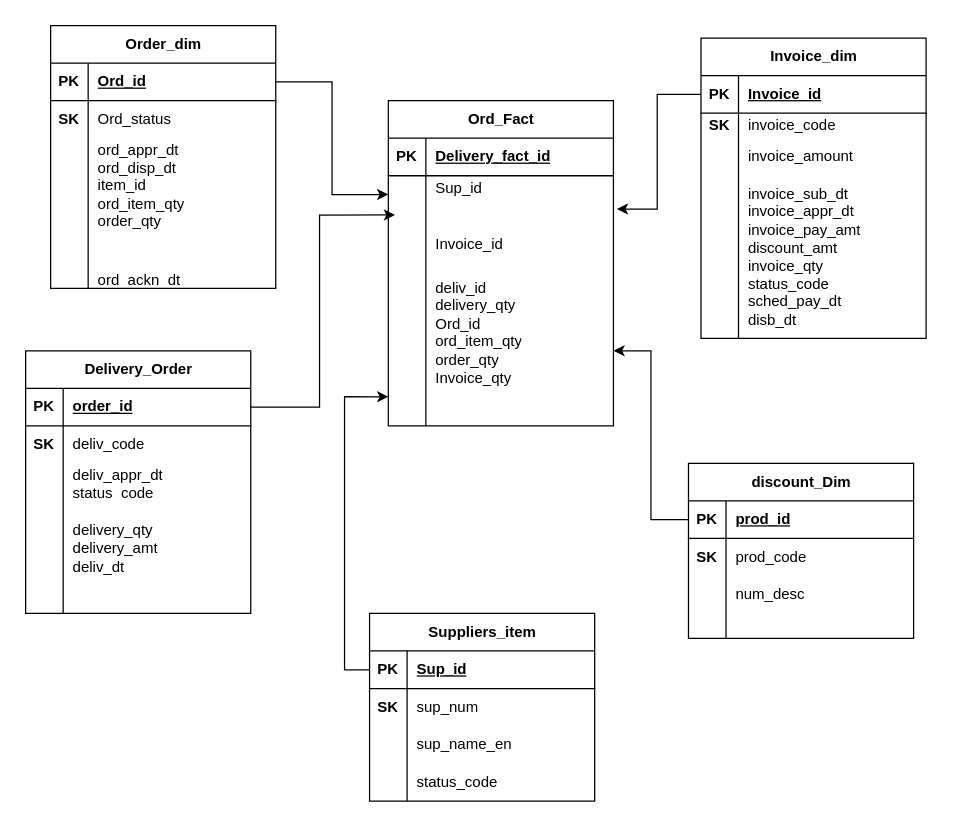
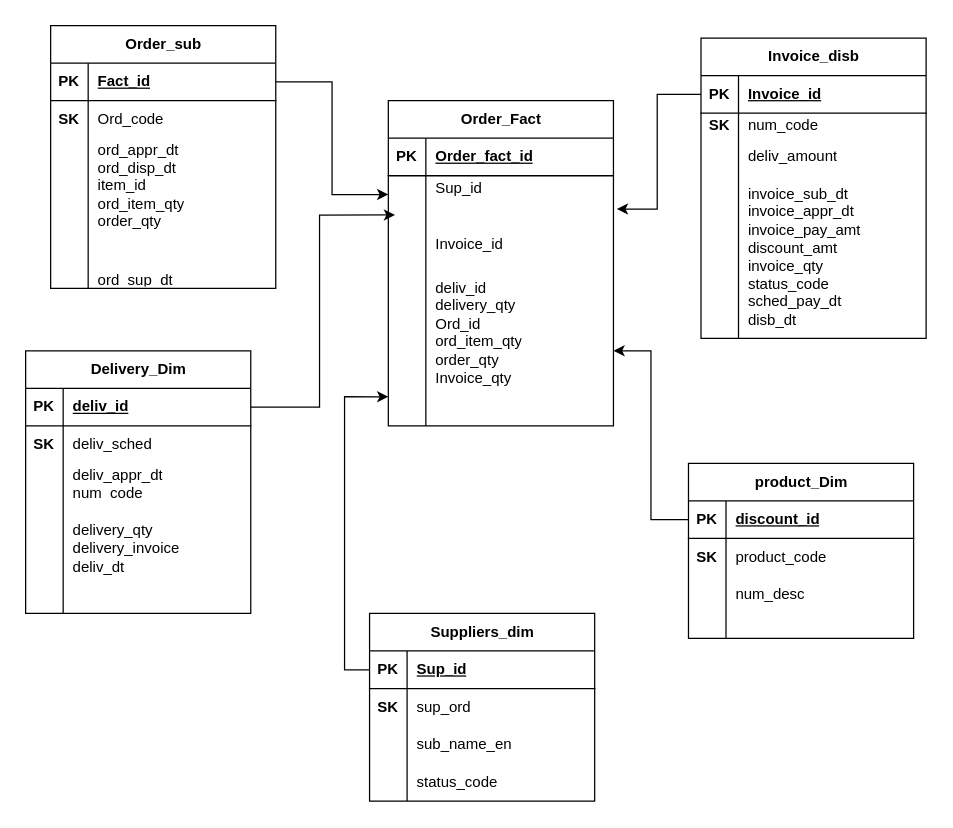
- <mxCell id="2" value="Order_dim" style="shape=table;startSize=30;container=1;collapsible=1;childLayout=tableLayout;fixedRows=1;rowLines=0;fontStyle=1;align=center;resizeLast=1;html=1;" parent="1" vertex="1"><mxGeometry x="40" y="20" width="180" height="210" as="geometry"><mxRectangle x="80" y="50" width="100" height="30" as="alternateBounds" /></mxGeometry></mxCell>
+ <mxCell id="2" value="Order_sub" style="shape=table;startSize=30;container=1;collapsible=1;childLayout=tableLayout;fixedRows=1;rowLines=0;fontStyle=1;align=center;resizeLast=1;html=1;" parent="1" vertex="1"><mxGeometry x="40" y="20" width="180" height="210" as="geometry"><mxRectangle x="80" y="50" width="100" height="30" as="alternateBounds" /></mxGeometry></mxCell>
- <mxCell id="15" value="Invoice_dim" style="shape=table;startSize=30;container=1;collapsible=1;childLayout=tableLayout;fixedRows=1;rowLines=0;fontStyle=1;align=center;resizeLast=1;html=1;" parent="1" vertex="1"><mxGeometry x="560" y="30" width="180" height="240" as="geometry"><mxRectangle x="600" y="60" width="110" height="30" as="alternateBounds" /></mxGeometry></mxCell>
+ <mxCell id="15" value="Invoice_disb" style="shape=table;startSize=30;container=1;collapsible=1;childLayout=tableLayout;fixedRows=1;rowLines=0;fontStyle=1;align=center;resizeLast=1;html=1;" parent="1" vertex="1"><mxGeometry x="560" y="30" width="180" height="240" as="geometry"><mxRectangle x="600" y="60" width="110" height="30" as="alternateBounds" /></mxGeometry></mxCell>
- <mxCell id="5" value="Ord_id" style="shape=partialRectangle;connectable=0;fillColor=none;top=0;left=0;bottom=0;right=0;align=left;spacingLeft=6;fontStyle=5;overflow=hidden;whiteSpace=wrap;html=1;" parent="3" vertex="1"><mxGeometry x="30" width="150" height="30" as="geometry"><mxRectangle width="150" height="30" as="alternateBounds" /></mxGeometry></mxCell>
+ <mxCell id="5" value="Fact_id" style="shape=partialRectangle;connectable=0;fillColor=none;top=0;left=0;bottom=0;right=0;align=left;spacingLeft=6;fontStyle=5;overflow=hidden;whiteSpace=wrap;html=1;" parent="3" vertex="1"><mxGeometry x="30" width="150" height="30" as="geometry"><mxRectangle width="150" height="30" as="alternateBounds" /></mxGeometry></mxCell>
- <mxCell id="8" value="Ord_status" style="shape=partialRectangle;connectable=0;fillColor=none;top=0;left=0;bottom=0;right=0;align=left;spacingLeft=6;overflow=hidden;whiteSpace=wrap;html=1;" parent="6" vertex="1"><mxGeometry x="30" width="150" height="30" as="geometry"><mxRectangle width="150" height="30" as="alternateBounds" /></mxGeometry></mxCell>
+ <mxCell id="8" value="Ord_code" style="shape=partialRectangle;connectable=0;fillColor=none;top=0;left=0;bottom=0;right=0;align=left;spacingLeft=6;overflow=hidden;whiteSpace=wrap;html=1;" parent="6" vertex="1"><mxGeometry x="30" width="150" height="30" as="geometry"><mxRectangle width="150" height="30" as="alternateBounds" /></mxGeometry></mxCell>
- <mxCell id="54" value="Ord_Fact" style="shape=table;startSize=30;container=1;collapsible=1;childLayout=tableLayout;fixedRows=1;rowLines=0;fontStyle=1;align=center;resizeLast=1;html=1;" parent="1" vertex="1"><mxGeometry x="310" y="80" width="180" height="260" as="geometry" /></mxCell>
+ <mxCell id="54" value="Order_Fact" style="shape=table;startSize=30;container=1;collapsible=1;childLayout=tableLayout;fixedRows=1;rowLines=0;fontStyle=1;align=center;resizeLast=1;html=1;" parent="1" vertex="1"><mxGeometry x="310" y="80" width="180" height="260" as="geometry" /></mxCell>
- <mxCell id="21" value="invoice_code" style="shape=partialRectangle;connectable=0;fillColor=none;top=0;left=0;bottom=0;right=0;align=left;spacingLeft=6;overflow=hidden;whiteSpace=wrap;html=1;" parent="19" vertex="1"><mxGeometry x="30" width="150" height="20" as="geometry"><mxRectangle width="150" height="20" as="alternateBounds" /></mxGeometry></mxCell>
+ <mxCell id="21" value="num_code" style="shape=partialRectangle;connectable=0;fillColor=none;top=0;left=0;bottom=0;right=0;align=left;spacingLeft=6;overflow=hidden;whiteSpace=wrap;html=1;" parent="19" vertex="1"><mxGeometry x="30" width="150" height="20" as="geometry"><mxRectangle width="150" height="20" as="alternateBounds" /></mxGeometry></mxCell>
- <mxCell id="57" value="Delivery_fact_id" style="shape=partialRectangle;connectable=0;fillColor=none;top=0;left=0;bottom=0;right=0;align=left;spacingLeft=6;fontStyle=5;overflow=hidden;whiteSpace=wrap;html=1;" parent="55" vertex="1"><mxGeometry x="30" width="150" height="30" as="geometry"><mxRectangle width="150" height="30" as="alternateBounds" /></mxGeometry></mxCell>
+ <mxCell id="57" value="Order_fact_id" style="shape=partialRectangle;connectable=0;fillColor=none;top=0;left=0;bottom=0;right=0;align=left;spacingLeft=6;fontStyle=5;overflow=hidden;whiteSpace=wrap;html=1;" parent="55" vertex="1"><mxGeometry x="30" width="150" height="30" as="geometry"><mxRectangle width="150" height="30" as="alternateBounds" /></mxGeometry></mxCell>
- <mxCell id="24" value="invoice_amount" style="shape=partialRectangle;connectable=0;fillColor=none;top=0;left=0;bottom=0;right=0;align=left;spacingLeft=6;overflow=hidden;whiteSpace=wrap;html=1;" parent="22" vertex="1"><mxGeometry x="30" width="150" height="30" as="geometry"><mxRectangle width="150" height="30" as="alternateBounds" /></mxGeometry></mxCell>
+ <mxCell id="24" value="deliv_amount" style="shape=partialRectangle;connectable=0;fillColor=none;top=0;left=0;bottom=0;right=0;align=left;spacingLeft=6;overflow=hidden;whiteSpace=wrap;html=1;" parent="22" vertex="1"><mxGeometry x="30" width="150" height="30" as="geometry"><mxRectangle width="150" height="30" as="alternateBounds" /></mxGeometry></mxCell>
- <mxCell id="14" value="&lt;br&gt;ord_ackn_dt&lt;div&gt;&lt;br&gt;&lt;/div&gt;" style="shape=partialRectangle;connectable=0;fillColor=none;top=0;left=0;bottom=0;right=0;align=left;spacingLeft=6;overflow=hidden;whiteSpace=wrap;html=1;" parent="12" vertex="1"><mxGeometry x="30" width="150" height="30" as="geometry"><mxRectangle width="150" height="30" as="alternateBounds" /></mxGeometry></mxCell>
+ <mxCell id="14" value="&lt;br&gt;ord_sup_dt&lt;div&gt;&lt;br&gt;&lt;/div&gt;" style="shape=partialRectangle;connectable=0;fillColor=none;top=0;left=0;bottom=0;right=0;align=left;spacingLeft=6;overflow=hidden;whiteSpace=wrap;html=1;" parent="12" vertex="1"><mxGeometry x="30" width="150" height="30" as="geometry"><mxRectangle width="150" height="30" as="alternateBounds" /></mxGeometry></mxCell>
- <mxCell id="28" value="Delivery_Order" style="shape=table;startSize=30;container=1;collapsible=1;childLayout=tableLayout;fixedRows=1;rowLines=0;fontStyle=1;align=center;resizeLast=1;html=1;" parent="1" vertex="1"><mxGeometry x="20" y="280" width="180" height="210" as="geometry"><mxRectangle x="100" y="330" width="120" height="30" as="alternateBounds" /></mxGeometry></mxCell>
+ <mxCell id="28" value="Delivery_Dim" style="shape=table;startSize=30;container=1;collapsible=1;childLayout=tableLayout;fixedRows=1;rowLines=0;fontStyle=1;align=center;resizeLast=1;html=1;" parent="1" vertex="1"><mxGeometry x="20" y="280" width="180" height="210" as="geometry"><mxRectangle x="100" y="330" width="120" height="30" as="alternateBounds" /></mxGeometry></mxCell>
- <mxCell id="31" value="order_id" style="shape=partialRectangle;connectable=0;fillColor=none;top=0;left=0;bottom=0;right=0;align=left;spacingLeft=6;fontStyle=5;overflow=hidden;whiteSpace=wrap;html=1;" parent="29" vertex="1"><mxGeometry x="30" width="150" height="30" as="geometry"><mxRectangle width="150" height="30" as="alternateBounds" /></mxGeometry></mxCell>
+ <mxCell id="31" value="deliv_id" style="shape=partialRectangle;connectable=0;fillColor=none;top=0;left=0;bottom=0;right=0;align=left;spacingLeft=6;fontStyle=5;overflow=hidden;whiteSpace=wrap;html=1;" parent="29" vertex="1"><mxGeometry x="30" width="150" height="30" as="geometry"><mxRectangle width="150" height="30" as="alternateBounds" /></mxGeometry></mxCell>
- <mxCell id="34" value="deliv_code" style="shape=partialRectangle;connectable=0;fillColor=none;top=0;left=0;bottom=0;right=0;align=left;spacingLeft=6;overflow=hidden;whiteSpace=wrap;html=1;" parent="32" vertex="1"><mxGeometry x="30" width="150" height="30" as="geometry"><mxRectangle width="150" height="30" as="alternateBounds" /></mxGeometry></mxCell>
+ <mxCell id="34" value="deliv_sched" style="shape=partialRectangle;connectable=0;fillColor=none;top=0;left=0;bottom=0;right=0;align=left;spacingLeft=6;overflow=hidden;whiteSpace=wrap;html=1;" parent="32" vertex="1"><mxGeometry x="30" width="150" height="30" as="geometry"><mxRectangle width="150" height="30" as="alternateBounds" /></mxGeometry></mxCell>
- <mxCell id="37" value="deliv_appr_dt&lt;br&gt;status_code" style="shape=partialRectangle;connectable=0;fillColor=none;top=0;left=0;bottom=0;right=0;align=left;spacingLeft=6;overflow=hidden;whiteSpace=wrap;html=1;" parent="35" vertex="1"><mxGeometry x="30" width="150" height="30" as="geometry"><mxRectangle width="150" height="30" as="alternateBounds" /></mxGeometry></mxCell>
+ <mxCell id="37" value="deliv_appr_dt&lt;br&gt;num_code" style="shape=partialRectangle;connectable=0;fillColor=none;top=0;left=0;bottom=0;right=0;align=left;spacingLeft=6;overflow=hidden;whiteSpace=wrap;html=1;" parent="35" vertex="1"><mxGeometry x="30" width="150" height="30" as="geometry"><mxRectangle width="150" height="30" as="alternateBounds" /></mxGeometry></mxCell>
- <mxCell id="69" value="discount_Dim" style="shape=table;startSize=30;container=1;collapsible=1;childLayout=tableLayout;fixedRows=1;rowLines=0;fontStyle=1;align=center;resizeLast=1;html=1;" parent="1" vertex="1"><mxGeometry x="550" y="370" width="180" height="140" as="geometry"><mxRectangle x="100" y="330" width="120" height="30" as="alternateBounds" /></mxGeometry></mxCell>
+ <mxCell id="69" value="product_Dim" style="shape=table;startSize=30;container=1;collapsible=1;childLayout=tableLayout;fixedRows=1;rowLines=0;fontStyle=1;align=center;resizeLast=1;html=1;" parent="1" vertex="1"><mxGeometry x="550" y="370" width="180" height="140" as="geometry"><mxRectangle x="100" y="330" width="120" height="30" as="alternateBounds" /></mxGeometry></mxCell>
- <mxCell id="72" value="prod_id" style="shape=partialRectangle;connectable=0;fillColor=none;top=0;left=0;bottom=0;right=0;align=left;spacingLeft=6;fontStyle=5;overflow=hidden;whiteSpace=wrap;html=1;" parent="70" vertex="1"><mxGeometry x="30" width="150" height="30" as="geometry"><mxRectangle width="150" height="30" as="alternateBounds" /></mxGeometry></mxCell>
+ <mxCell id="72" value="discount_id" style="shape=partialRectangle;connectable=0;fillColor=none;top=0;left=0;bottom=0;right=0;align=left;spacingLeft=6;fontStyle=5;overflow=hidden;whiteSpace=wrap;html=1;" parent="70" vertex="1"><mxGeometry x="30" width="150" height="30" as="geometry"><mxRectangle width="150" height="30" as="alternateBounds" /></mxGeometry></mxCell>
- <mxCell id="40" value="delivery_qty&lt;br&gt;delivery_amt&lt;br&gt;deliv_dt&lt;br&gt;&lt;div&gt;&lt;br&gt;&lt;/div&gt;" style="shape=partialRectangle;connectable=0;fillColor=none;top=0;left=0;bottom=0;right=0;align=left;spacingLeft=6;overflow=hidden;whiteSpace=wrap;html=1;" parent="38" vertex="1"><mxGeometry x="30" width="150" height="90" as="geometry"><mxRectangle width="150" height="90" as="alternateBounds" /></mxGeometry></mxCell>
+ <mxCell id="40" value="delivery_qty&lt;br&gt;delivery_invoice&lt;br&gt;deliv_dt&lt;br&gt;&lt;div&gt;&lt;br&gt;&lt;/div&gt;" style="shape=partialRectangle;connectable=0;fillColor=none;top=0;left=0;bottom=0;right=0;align=left;spacingLeft=6;overflow=hidden;whiteSpace=wrap;html=1;" parent="38" vertex="1"><mxGeometry x="30" width="150" height="90" as="geometry"><mxRectangle width="150" height="90" as="alternateBounds" /></mxGeometry></mxCell>
- <mxCell id="75" value="prod_code" style="shape=partialRectangle;connectable=0;fillColor=none;top=0;left=0;bottom=0;right=0;align=left;spacingLeft=6;overflow=hidden;whiteSpace=wrap;html=1;" parent="73" vertex="1"><mxGeometry x="30" width="150" height="30" as="geometry"><mxRectangle width="150" height="30" as="alternateBounds" /></mxGeometry></mxCell>
+ <mxCell id="75" value="product_code" style="shape=partialRectangle;connectable=0;fillColor=none;top=0;left=0;bottom=0;right=0;align=left;spacingLeft=6;overflow=hidden;whiteSpace=wrap;html=1;" parent="73" vertex="1"><mxGeometry x="30" width="150" height="30" as="geometry"><mxRectangle width="150" height="30" as="alternateBounds" /></mxGeometry></mxCell>
- <mxCell id="41" value="Suppliers_item" style="shape=table;startSize=30;container=1;collapsible=1;childLayout=tableLayout;fixedRows=1;rowLines=0;fontStyle=1;align=center;resizeLast=1;html=1;" parent="1" vertex="1"><mxGeometry x="295" y="490" width="180" height="150" as="geometry"><mxRectangle x="350" y="450" width="120" height="30" as="alternateBounds" /></mxGeometry></mxCell>
+ <mxCell id="41" value="Suppliers_dim" style="shape=table;startSize=30;container=1;collapsible=1;childLayout=tableLayout;fixedRows=1;rowLines=0;fontStyle=1;align=center;resizeLast=1;html=1;" parent="1" vertex="1"><mxGeometry x="295" y="490" width="180" height="150" as="geometry"><mxRectangle x="350" y="450" width="120" height="30" as="alternateBounds" /></mxGeometry></mxCell>
- <mxCell id="47" value="sup_num" style="shape=partialRectangle;connectable=0;fillColor=none;top=0;left=0;bottom=0;right=0;align=left;spacingLeft=6;overflow=hidden;whiteSpace=wrap;html=1;" parent="45" vertex="1"><mxGeometry x="30" width="150" height="30" as="geometry"><mxRectangle width="150" height="30" as="alternateBounds" /></mxGeometry></mxCell>
+ <mxCell id="47" value="sup_ord" style="shape=partialRectangle;connectable=0;fillColor=none;top=0;left=0;bottom=0;right=0;align=left;spacingLeft=6;overflow=hidden;whiteSpace=wrap;html=1;" parent="45" vertex="1"><mxGeometry x="30" width="150" height="30" as="geometry"><mxRectangle width="150" height="30" as="alternateBounds" /></mxGeometry></mxCell>
- <mxCell id="50" value="sup_name_en" style="shape=partialRectangle;connectable=0;fillColor=none;top=0;left=0;bottom=0;right=0;align=left;spacingLeft=6;overflow=hidden;whiteSpace=wrap;html=1;" parent="48" vertex="1"><mxGeometry x="30" width="150" height="30" as="geometry"><mxRectangle width="150" height="30" as="alternateBounds" /></mxGeometry></mxCell>
+ <mxCell id="50" value="sub_name_en" style="shape=partialRectangle;connectable=0;fillColor=none;top=0;left=0;bottom=0;right=0;align=left;spacingLeft=6;overflow=hidden;whiteSpace=wrap;html=1;" parent="48" vertex="1"><mxGeometry x="30" width="150" height="30" as="geometry"><mxRectangle width="150" height="30" as="alternateBounds" /></mxGeometry></mxCell>
